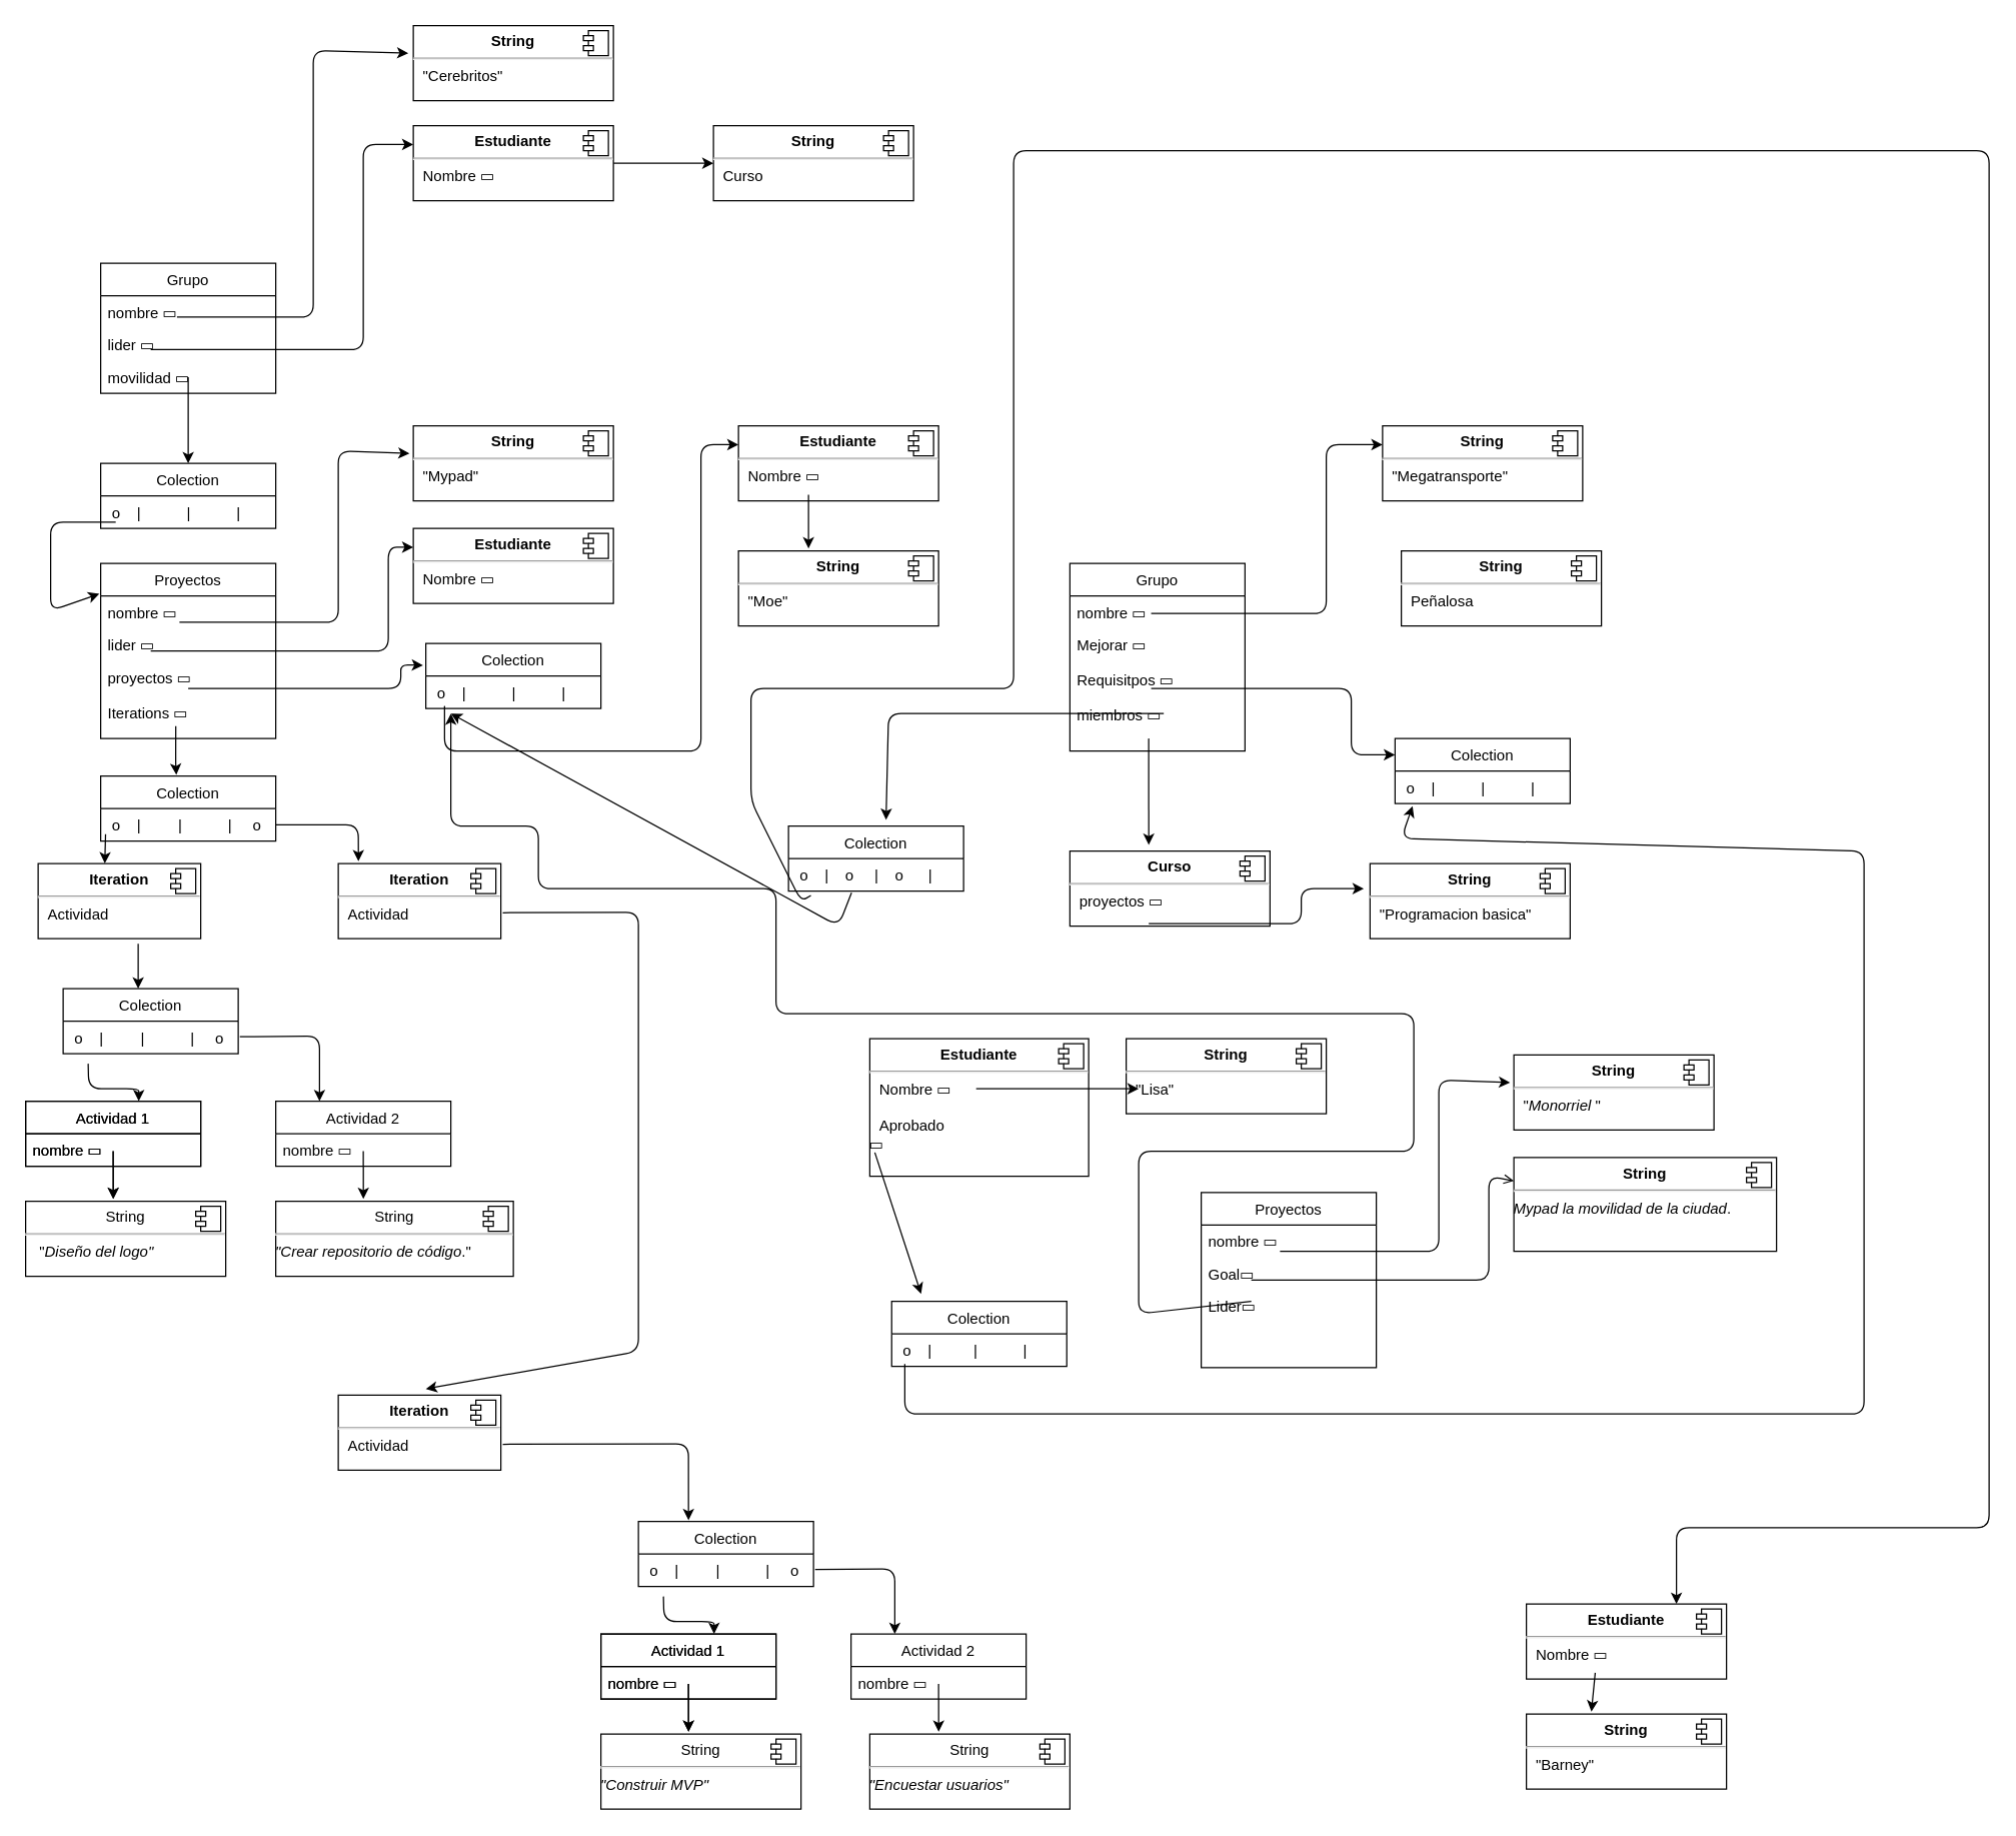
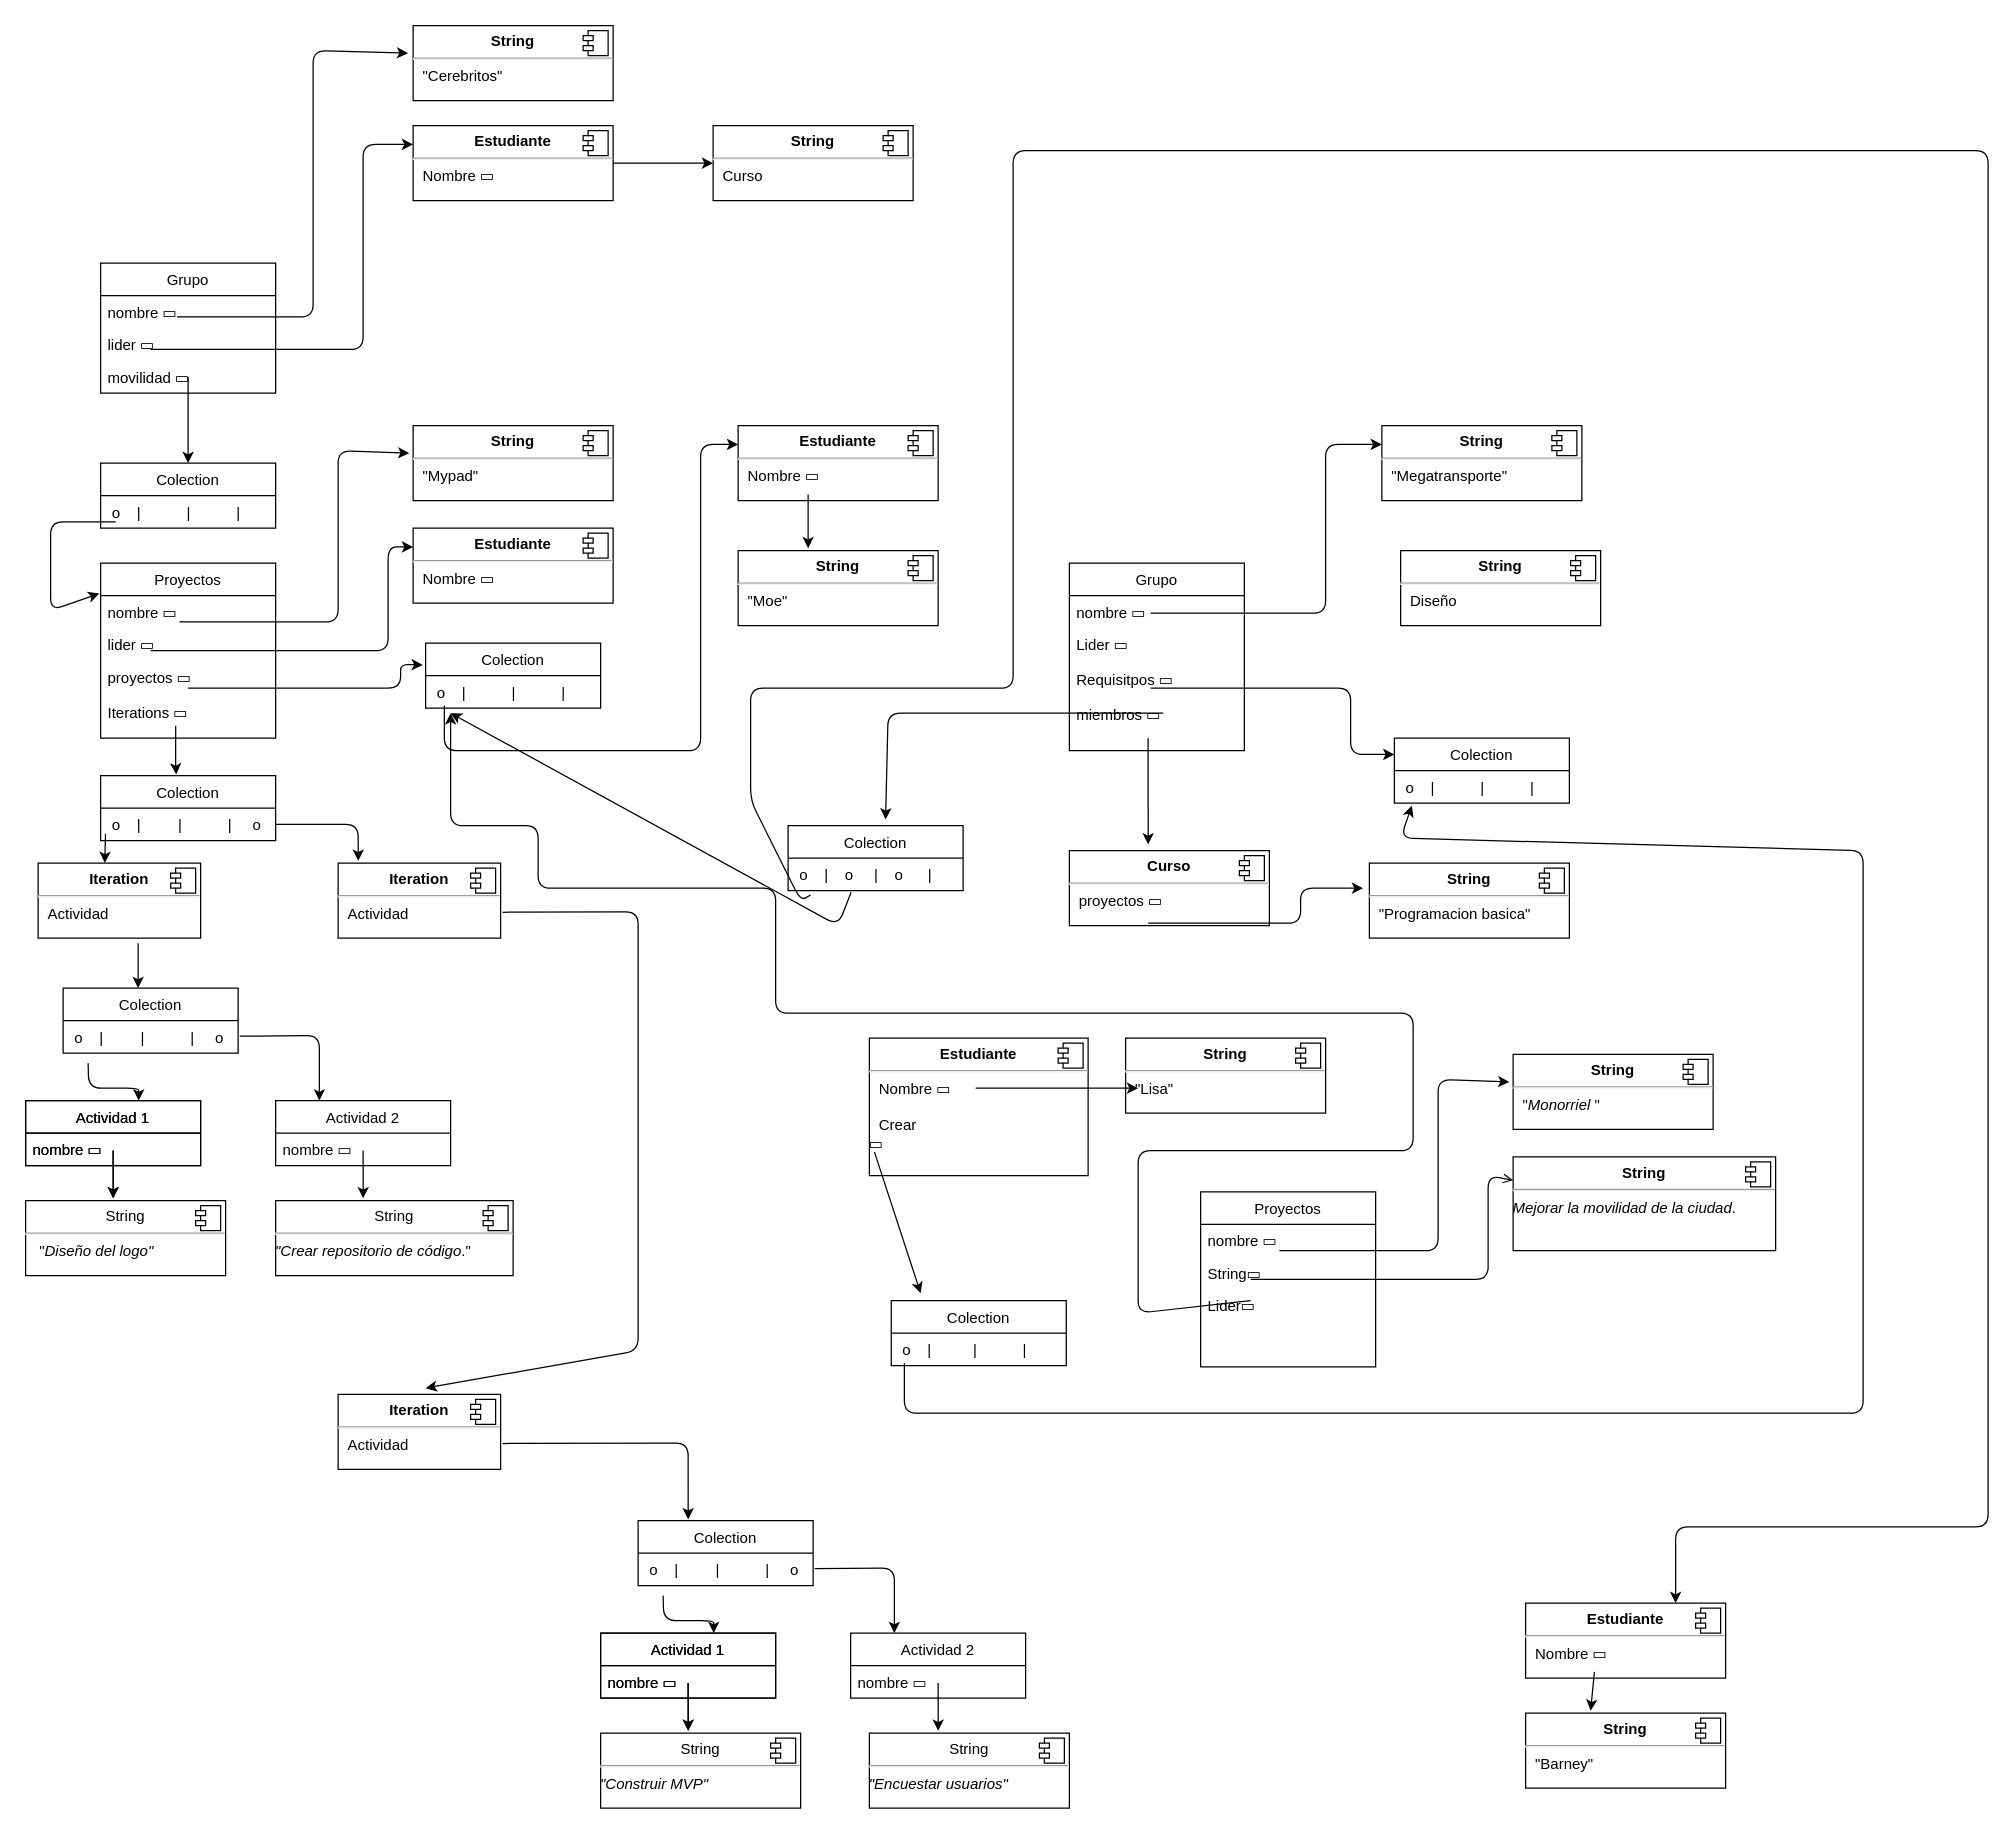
- <mxCell id="71" value="&lt;p style=&quot;margin: 0px ; margin-top: 6px ; text-align: center&quot;&gt;&lt;b&gt;String&lt;/b&gt;&lt;/p&gt;&lt;hr&gt;&lt;p style=&quot;margin: 0px ; margin-left: 8px&quot;&gt;Peñalosa&lt;/p&gt;" style="align=left;overflow=fill;html=1;dropTarget=0;" vertex="1" parent="1"><mxGeometry x="1120" y="440" width="160" height="60" as="geometry" /></mxCell>
+ <mxCell id="71" value="&lt;p style=&quot;margin: 0px ; margin-top: 6px ; text-align: center&quot;&gt;&lt;b&gt;String&lt;/b&gt;&lt;/p&gt;&lt;hr&gt;&lt;p style=&quot;margin: 0px ; margin-left: 8px&quot;&gt;Diseño&lt;/p&gt;" style="align=left;overflow=fill;html=1;dropTarget=0;" vertex="1" parent="1"><mxGeometry x="1120" y="440" width="160" height="60" as="geometry" /></mxCell>
- <mxCell id="68" value="Mejorar ▭&#10;&#10;Requisitpos ▭&#10;&#10;miembros ▭" style="text;strokeColor=none;fillColor=none;align=left;verticalAlign=top;spacingLeft=4;spacingRight=4;overflow=hidden;rotatable=0;points=[[0,0.5],[1,0.5]];portConstraint=eastwest;" vertex="1" parent="66"><mxGeometry y="52" width="140" height="98" as="geometry" /></mxCell>
+ <mxCell id="68" value="Lider ▭&#10;&#10;Requisitpos ▭&#10;&#10;miembros ▭" style="text;strokeColor=none;fillColor=none;align=left;verticalAlign=top;spacingLeft=4;spacingRight=4;overflow=hidden;rotatable=0;points=[[0,0.5],[1,0.5]];portConstraint=eastwest;" vertex="1" parent="66"><mxGeometry y="52" width="140" height="98" as="geometry" /></mxCell>
- <mxCell id="115" value="&lt;p style=&quot;margin: 0px ; margin-top: 6px ; text-align: center&quot;&gt;&lt;b&gt;Estudiante&lt;/b&gt;&lt;/p&gt;&lt;hr&gt;&lt;p style=&quot;margin: 0px ; margin-left: 8px&quot;&gt;Nombre&amp;nbsp;▭&lt;/p&gt;&lt;p style=&quot;margin: 0px ; margin-left: 8px&quot;&gt;&lt;br&gt;&lt;/p&gt;&lt;p style=&quot;margin: 0px ; margin-left: 8px&quot;&gt;Aprobado&lt;/p&gt;▭" style="align=left;overflow=fill;html=1;dropTarget=0;" vertex="1" parent="1"><mxGeometry x="695" y="830" width="175" height="110" as="geometry" /></mxCell>
+ <mxCell id="115" value="&lt;p style=&quot;margin: 0px ; margin-top: 6px ; text-align: center&quot;&gt;&lt;b&gt;Estudiante&lt;/b&gt;&lt;/p&gt;&lt;hr&gt;&lt;p style=&quot;margin: 0px ; margin-left: 8px&quot;&gt;Nombre&amp;nbsp;▭&lt;/p&gt;&lt;p style=&quot;margin: 0px ; margin-left: 8px&quot;&gt;&lt;br&gt;&lt;/p&gt;&lt;p style=&quot;margin: 0px ; margin-left: 8px&quot;&gt;Crear&lt;/p&gt;▭" style="align=left;overflow=fill;html=1;dropTarget=0;" vertex="1" parent="1"><mxGeometry x="695" y="830" width="175" height="110" as="geometry" /></mxCell>
- <mxCell id="90" value="&lt;p style=&quot;margin: 0px ; margin-top: 6px ; text-align: center&quot;&gt;&lt;b&gt;String&lt;/b&gt;&lt;/p&gt;&lt;hr&gt;&lt;span style=&quot;font-style: italic&quot;&gt;Mypad la movilidad de la ciudad&lt;/span&gt;." style="align=left;overflow=fill;html=1;dropTarget=0;" vertex="1" parent="1"><mxGeometry x="1210" y="925" width="210" height="75" as="geometry" /></mxCell>
+ <mxCell id="90" value="&lt;p style=&quot;margin: 0px ; margin-top: 6px ; text-align: center&quot;&gt;&lt;b&gt;String&lt;/b&gt;&lt;/p&gt;&lt;hr&gt;&lt;span style=&quot;font-style: italic&quot;&gt;Mejorar la movilidad de la ciudad&lt;/span&gt;." style="align=left;overflow=fill;html=1;dropTarget=0;" vertex="1" parent="1"><mxGeometry x="1210" y="925" width="210" height="75" as="geometry" /></mxCell>
- <mxCell id="85" value="Goal▭" style="text;strokeColor=none;fillColor=none;align=left;verticalAlign=top;spacingLeft=4;spacingRight=4;overflow=hidden;rotatable=0;points=[[0,0.5],[1,0.5]];portConstraint=eastwest;" vertex="1" parent="83"><mxGeometry y="52" width="140" height="26" as="geometry" /></mxCell>
+ <mxCell id="85" value="String▭" style="text;strokeColor=none;fillColor=none;align=left;verticalAlign=top;spacingLeft=4;spacingRight=4;overflow=hidden;rotatable=0;points=[[0,0.5],[1,0.5]];portConstraint=eastwest;" vertex="1" parent="83"><mxGeometry y="52" width="140" height="26" as="geometry" /></mxCell>
